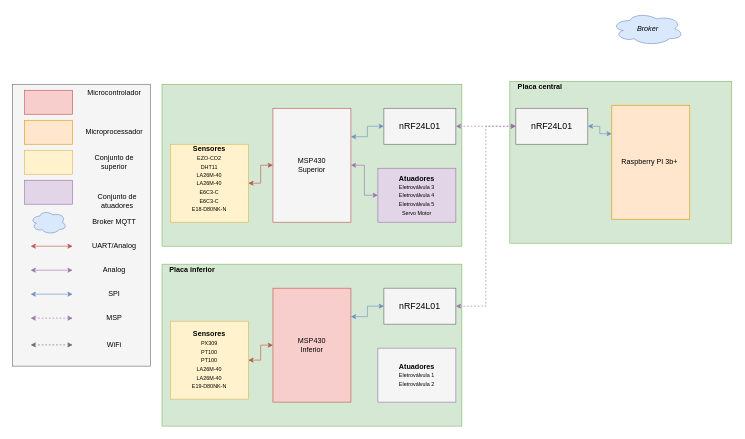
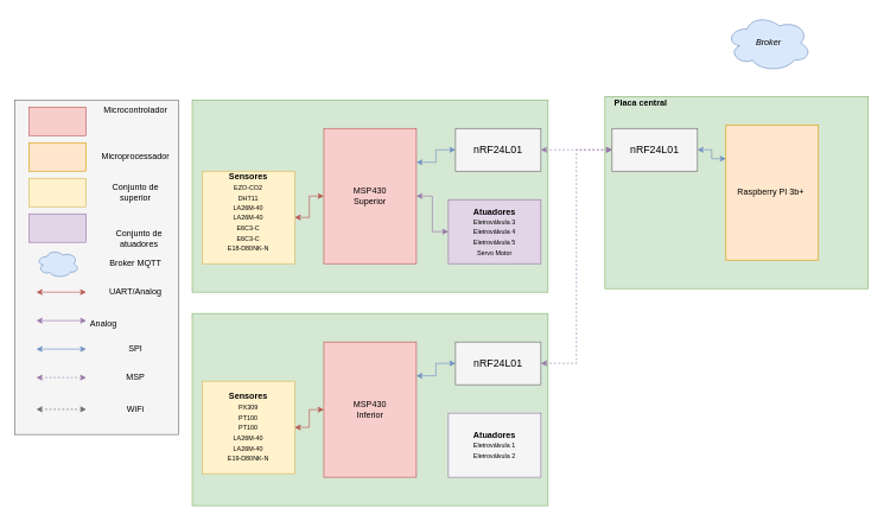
- <mxCell id="25" value="&lt;i&gt;Broker&lt;/i&gt;" style="ellipse;shape=cloud;whiteSpace=wrap;html=1;fillColor=#dae8fc;strokeColor=#6c8ebf;" vertex="1" parent="1"><mxGeometry x="1019" y="20" width="120" height="55" as="geometry" /></mxCell>
+ <mxCell id="25" value="&lt;i&gt;Broker&lt;/i&gt;" style="ellipse;shape=cloud;whiteSpace=wrap;html=1;fillColor=#dae8fc;strokeColor=#6c8ebf;" vertex="1" parent="1"><mxGeometry x="1019" y="20" width="120" height="80" as="geometry" /></mxCell>
- <mxCell id="6" value="MSP430&lt;br&gt;Superior" style="rounded=0;whiteSpace=wrap;html=1;fillColor=#f5f5f5;strokeColor=#b85450;" vertex="1" parent="1"><mxGeometry x="454" y="180" width="130" height="190" as="geometry" /></mxCell>
+ <mxCell id="6" value="MSP430&lt;br&gt;Superior" style="rounded=0;whiteSpace=wrap;html=1;fillColor=#f8cecc;strokeColor=#b85450;" vertex="1" parent="1"><mxGeometry x="454" y="180" width="130" height="190" as="geometry" /></mxCell>
- <mxCell id="43" value="Analog" style="text;html=1;align=center;verticalAlign=middle;resizable=0;points=[];autosize=1;strokeColor=none;" vertex="1" parent="1"><mxGeometry x="164" y="440" width="50" height="20" as="geometry" /></mxCell>
+ <mxCell id="43" value="Analog" style="text;html=1;align=center;verticalAlign=middle;resizable=0;points=[];autosize=1;strokeColor=none;" vertex="1" parent="1"><mxGeometry x="119" y="445" width="50" height="20" as="geometry" /></mxCell>
- <mxCell id="35" value="&lt;b&gt;Placa inferior&lt;/b&gt;" style="text;html=1;align=center;verticalAlign=middle;resizable=0;points=[];autosize=1;strokeColor=none;" vertex="1" parent="1"><mxGeometry x="274" y="440" width="90" height="20" as="geometry" /></mxCell>
